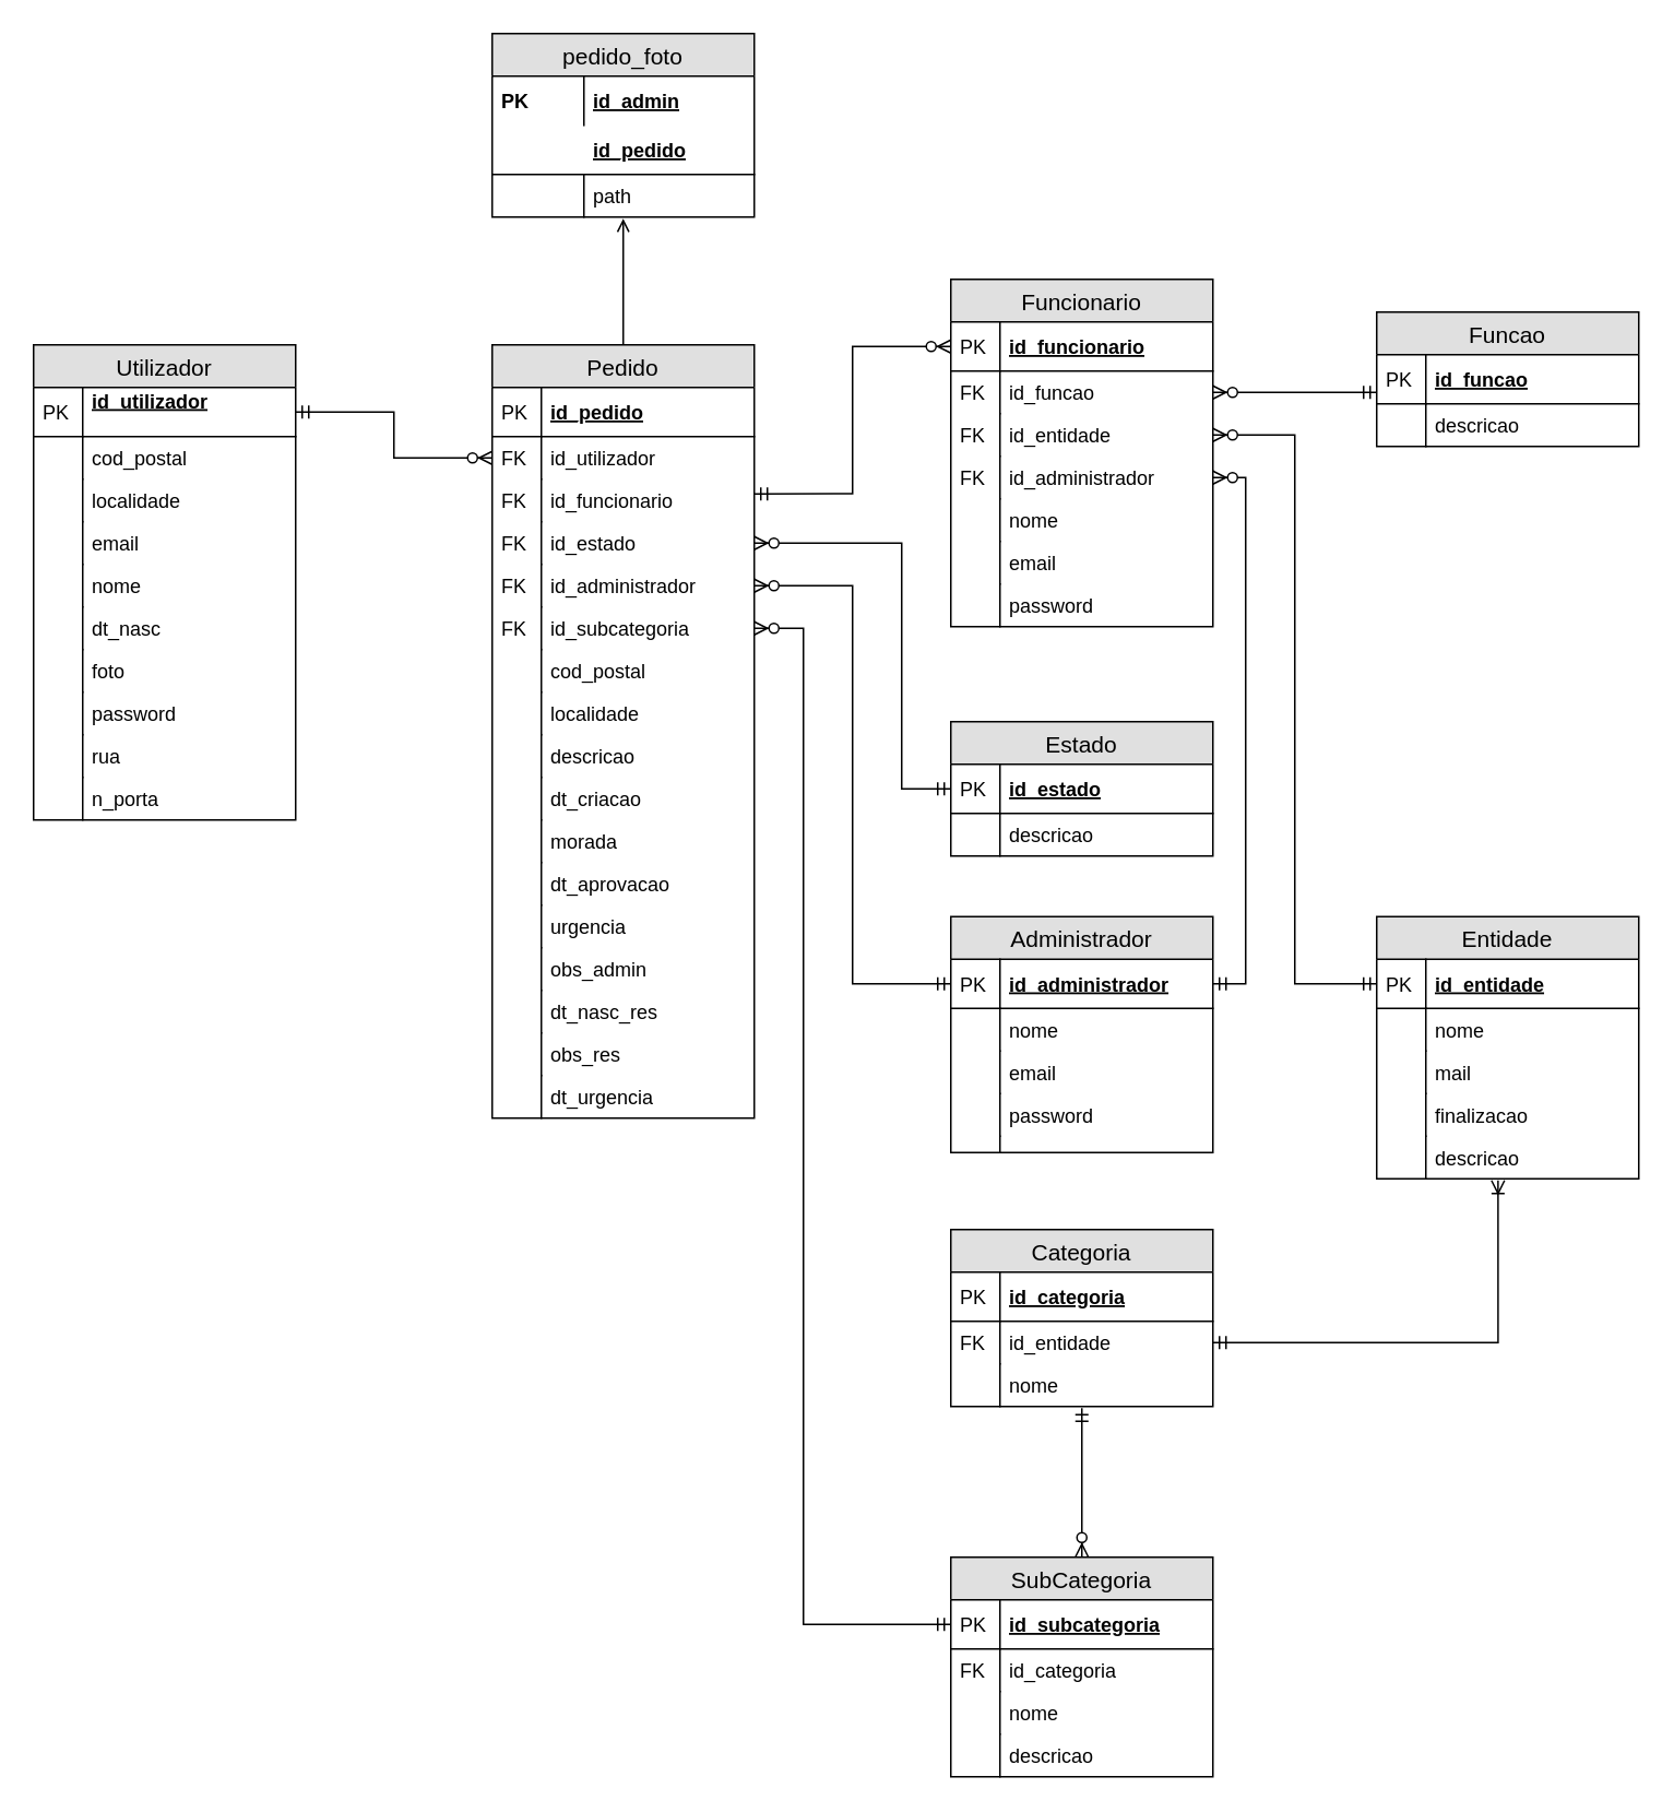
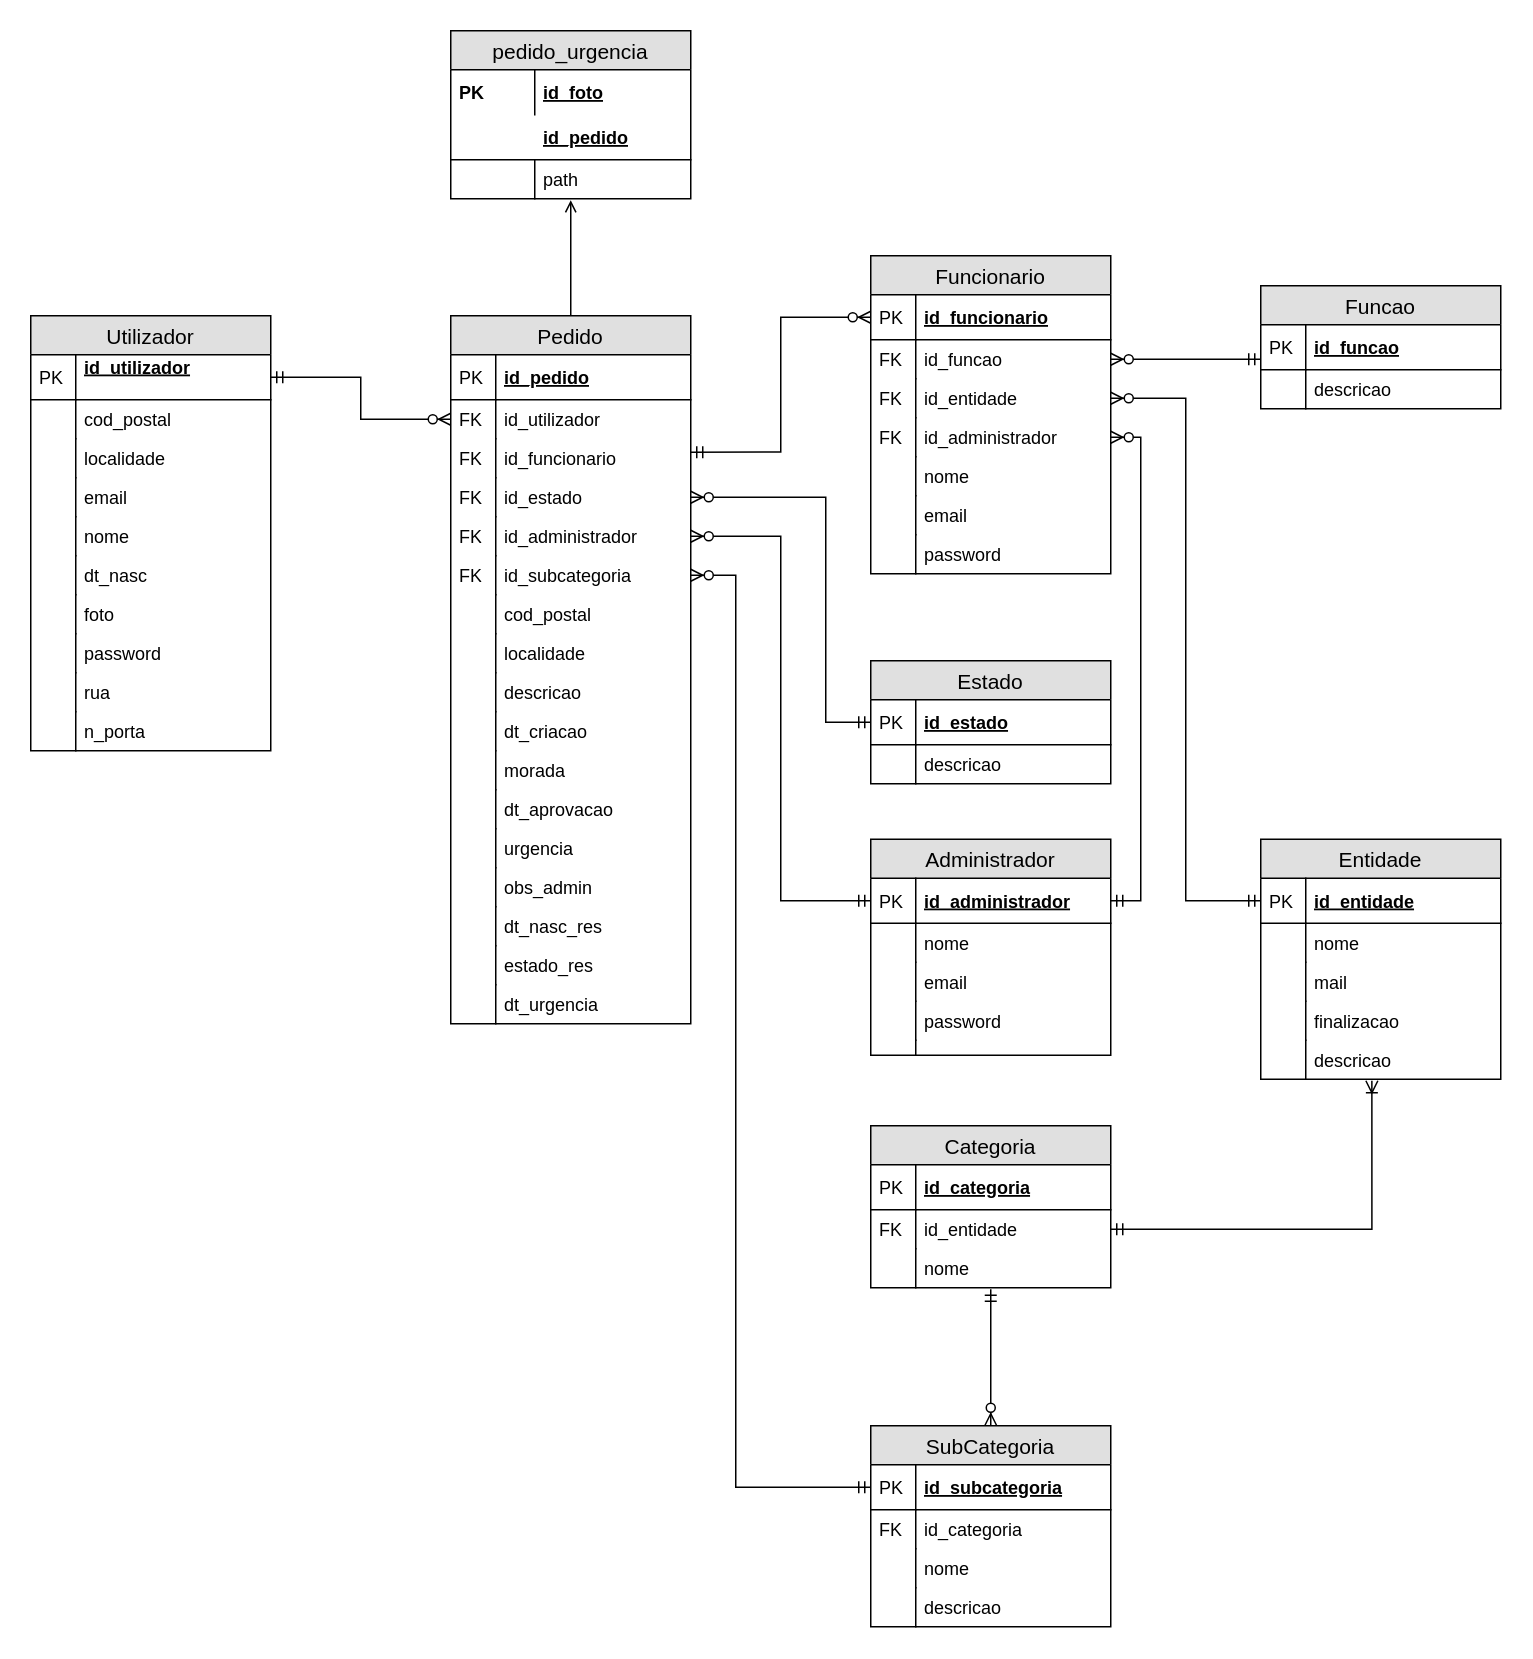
- <mxCell id="102" value="pedido_foto" style="swimlane;fontStyle=0;childLayout=stackLayout;horizontal=1;startSize=26;fillColor=#e0e0e0;horizontalStack=0;resizeParent=1;resizeParentMax=0;resizeLast=0;collapsible=1;marginBottom=0;swimlaneFillColor=#ffffff;align=center;fontSize=14;comic=0;" parent="1" vertex="1"><mxGeometry x="300" y="20" width="160" height="112" as="geometry" /></mxCell>
+ <mxCell id="102" value="pedido_urgencia" style="swimlane;fontStyle=0;childLayout=stackLayout;horizontal=1;startSize=26;fillColor=#e0e0e0;horizontalStack=0;resizeParent=1;resizeParentMax=0;resizeLast=0;collapsible=1;marginBottom=0;swimlaneFillColor=#ffffff;align=center;fontSize=14;comic=0;" parent="1" vertex="1"><mxGeometry x="300" y="20" width="160" height="112" as="geometry" /></mxCell>
- <mxCell id="103" value="id_admin" style="shape=partialRectangle;top=0;left=0;right=0;bottom=0;align=left;verticalAlign=middle;fillColor=none;spacingLeft=60;spacingRight=4;overflow=hidden;rotatable=0;points=[[0,0.5],[1,0.5]];portConstraint=eastwest;dropTarget=0;fontStyle=5;fontSize=12;" parent="102" vertex="1"><mxGeometry y="26" width="160" height="30" as="geometry" /></mxCell>
+ <mxCell id="103" value="id_foto" style="shape=partialRectangle;top=0;left=0;right=0;bottom=0;align=left;verticalAlign=middle;fillColor=none;spacingLeft=60;spacingRight=4;overflow=hidden;rotatable=0;points=[[0,0.5],[1,0.5]];portConstraint=eastwest;dropTarget=0;fontStyle=5;fontSize=12;" parent="102" vertex="1"><mxGeometry y="26" width="160" height="30" as="geometry" /></mxCell>
- <mxCell id="70" value="obs_res" style="shape=partialRectangle;top=0;left=0;right=0;bottom=0;align=left;verticalAlign=top;fillColor=none;spacingLeft=34;spacingRight=4;overflow=hidden;rotatable=0;points=[[0,0.5],[1,0.5]];portConstraint=eastwest;dropTarget=0;fontSize=12;" parent="39" vertex="1"><mxGeometry y="420" width="160" height="26" as="geometry" /></mxCell>
+ <mxCell id="70" value="estado_res" style="shape=partialRectangle;top=0;left=0;right=0;bottom=0;align=left;verticalAlign=top;fillColor=none;spacingLeft=34;spacingRight=4;overflow=hidden;rotatable=0;points=[[0,0.5],[1,0.5]];portConstraint=eastwest;dropTarget=0;fontSize=12;" parent="39" vertex="1"><mxGeometry y="420" width="160" height="26" as="geometry" /></mxCell>
